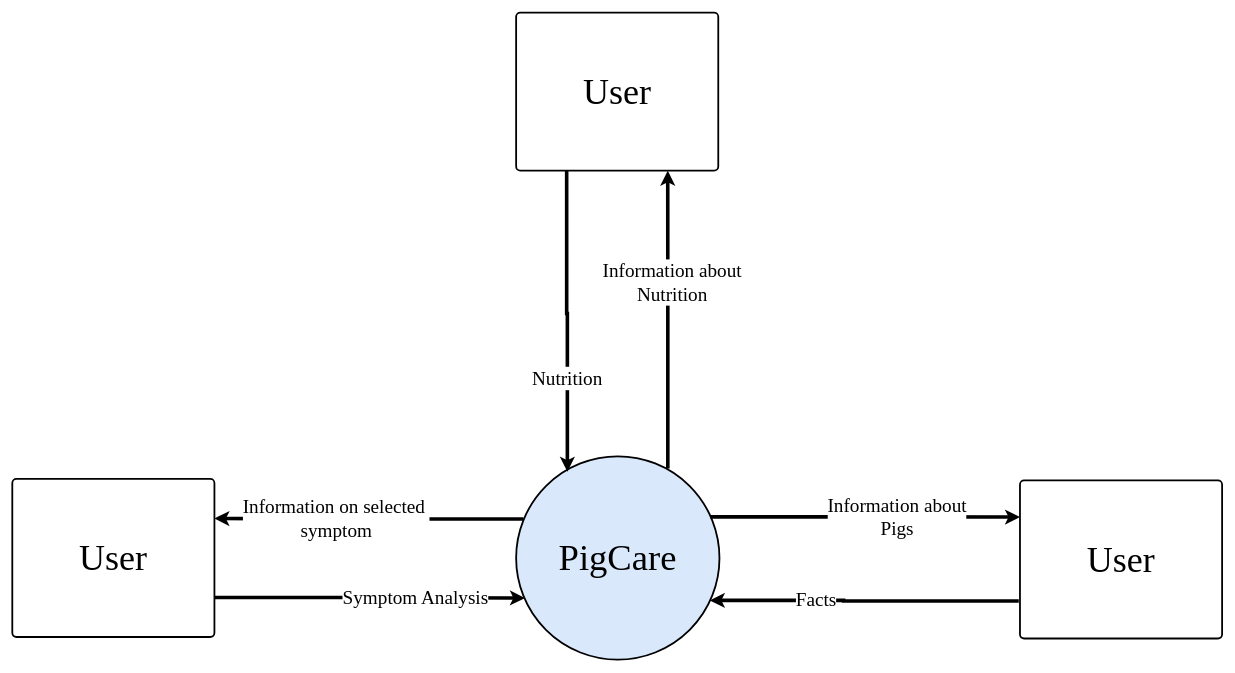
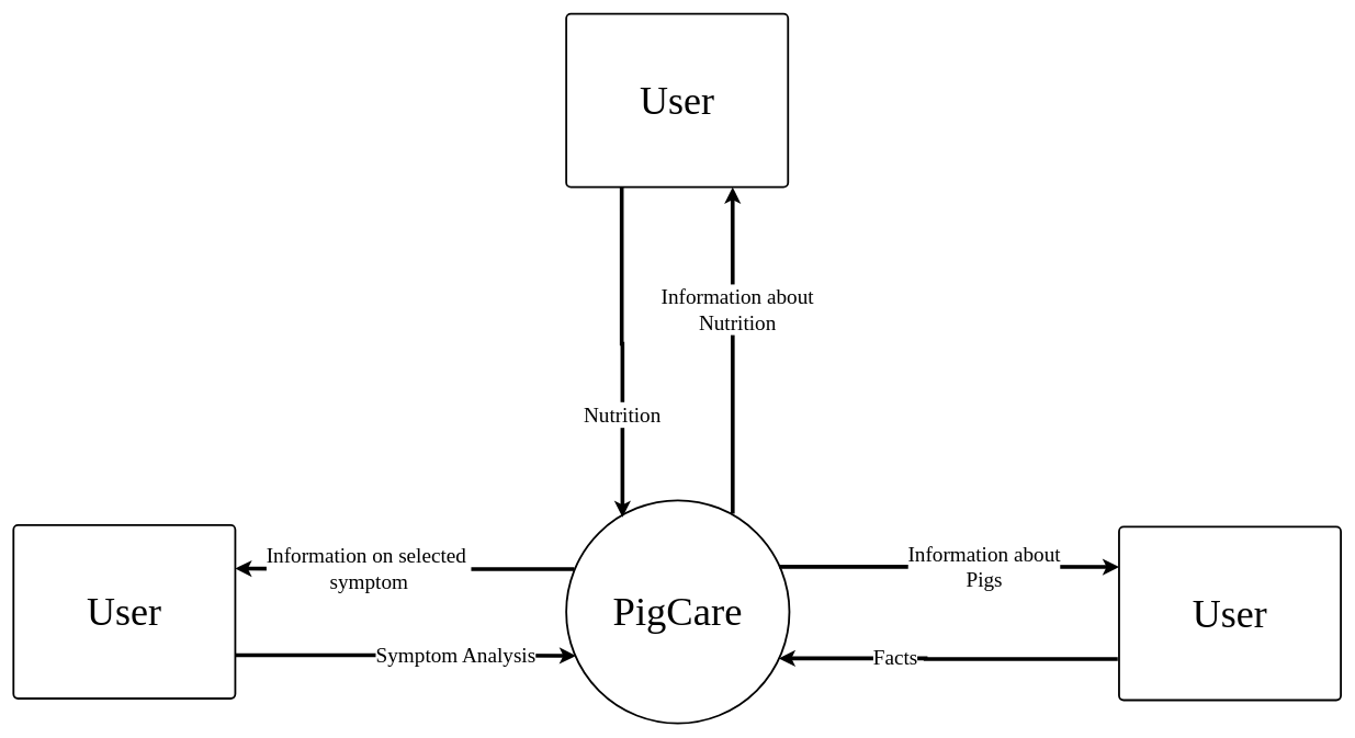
- <mxCell id="2" value="PigCare" style="ellipse;whiteSpace=wrap;html=1;aspect=fixed;fontSize=61;fontFamily=Times New Roman;strokeWidth=3;fillColor=#dae8fc;" parent="1" vertex="1"><mxGeometry x="860" y="759.75" width="339" height="339" as="geometry" /></mxCell>
+ <mxCell id="2" value="PigCare" style="ellipse;whiteSpace=wrap;html=1;aspect=fixed;fontSize=61;fontFamily=Times New Roman;strokeWidth=3;" parent="1" vertex="1"><mxGeometry x="860" y="759.75" width="339" height="339" as="geometry" /></mxCell>
